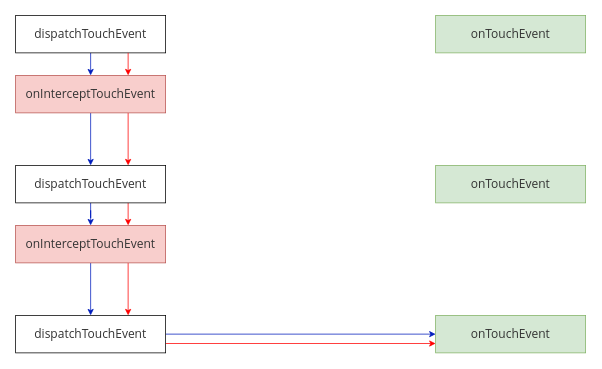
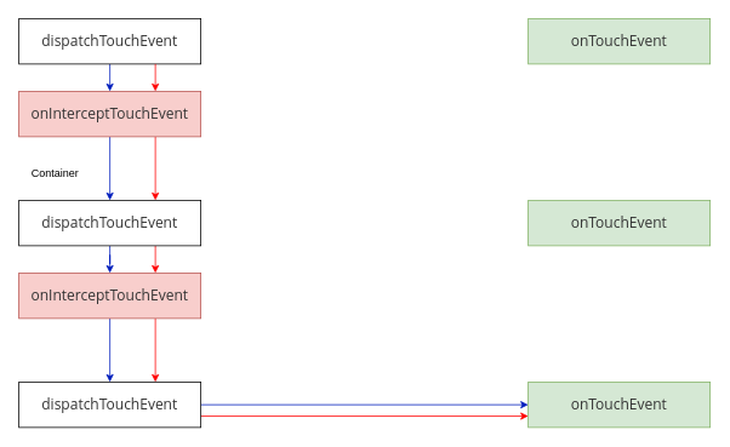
+ <mxCell id="17" value="Container" style="text;html=1;strokeColor=none;fillColor=none;align=center;verticalAlign=middle;whiteSpace=wrap;rounded=0;" parent="1" vertex="1"><mxGeometry x="20" y="180" width="80" height="20" as="geometry" /></mxCell>
